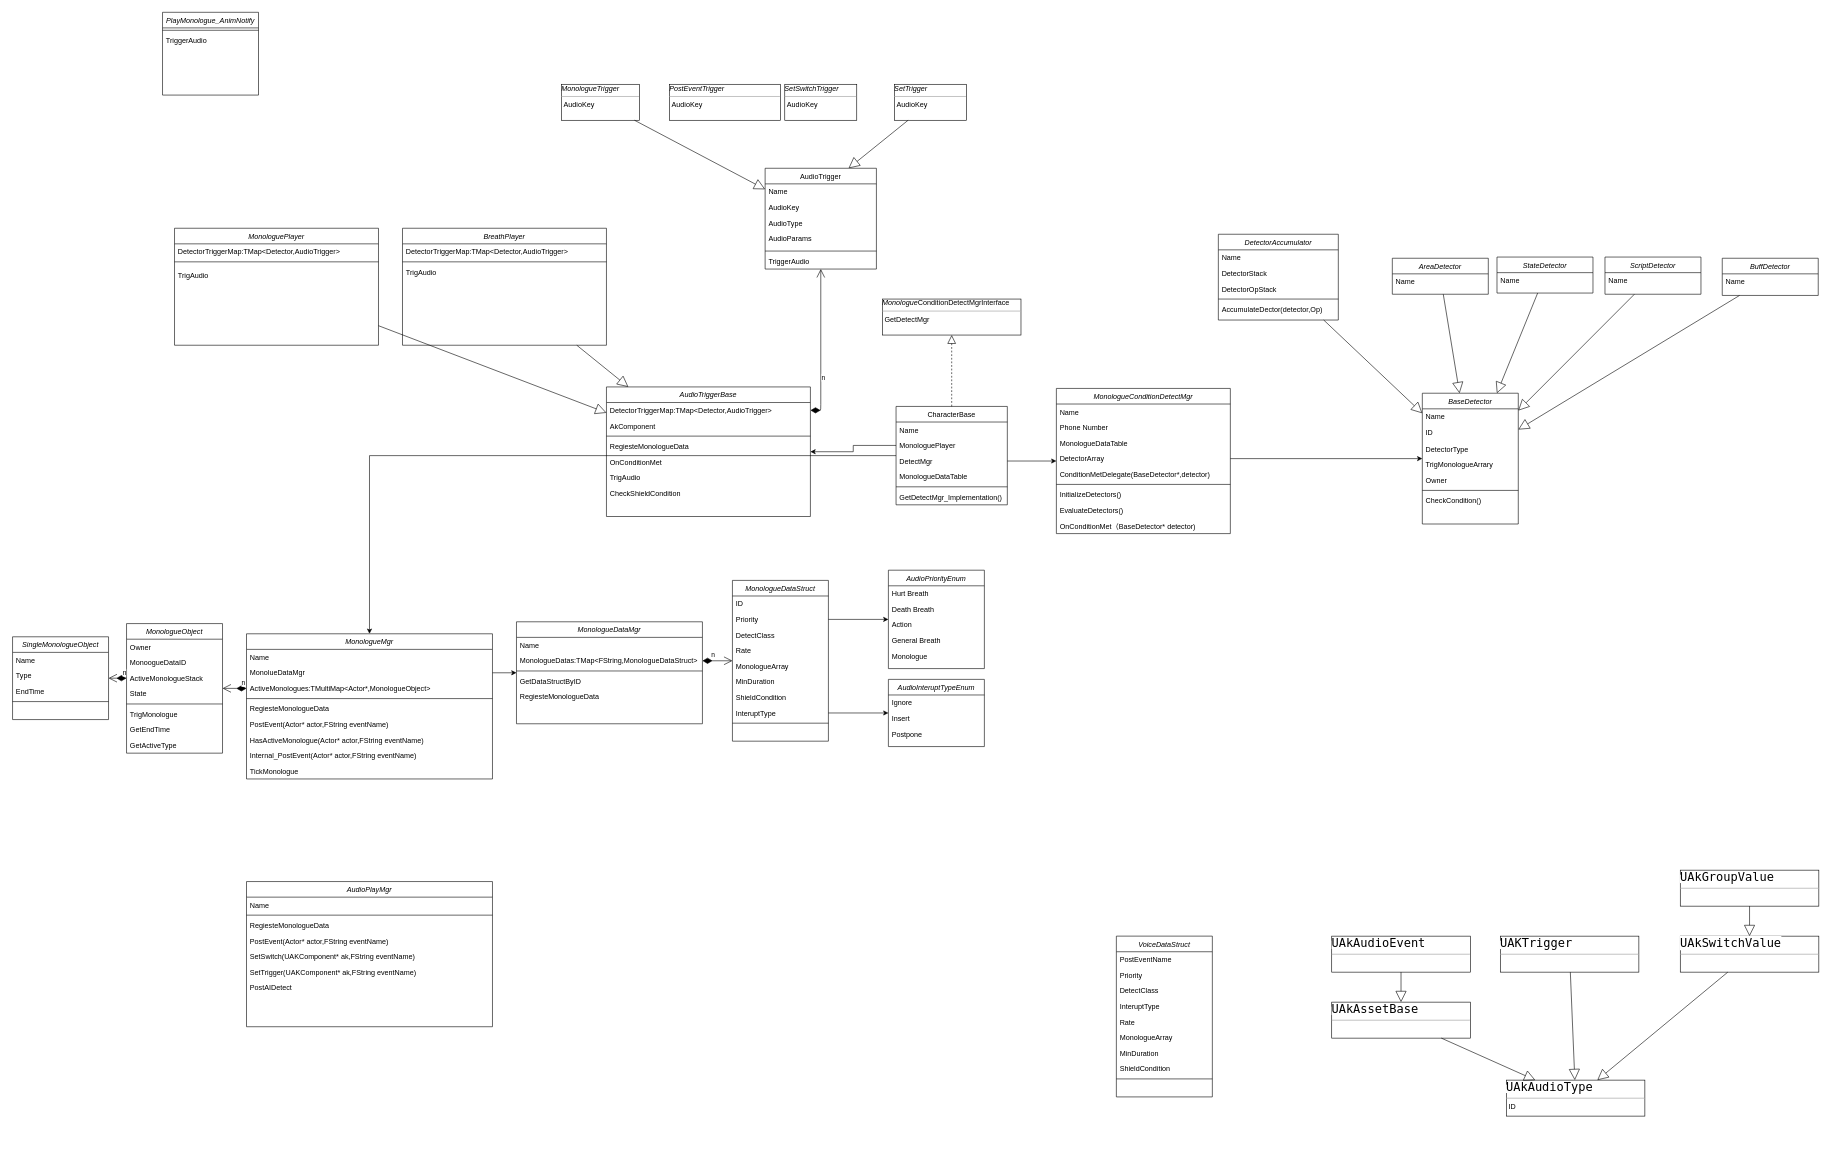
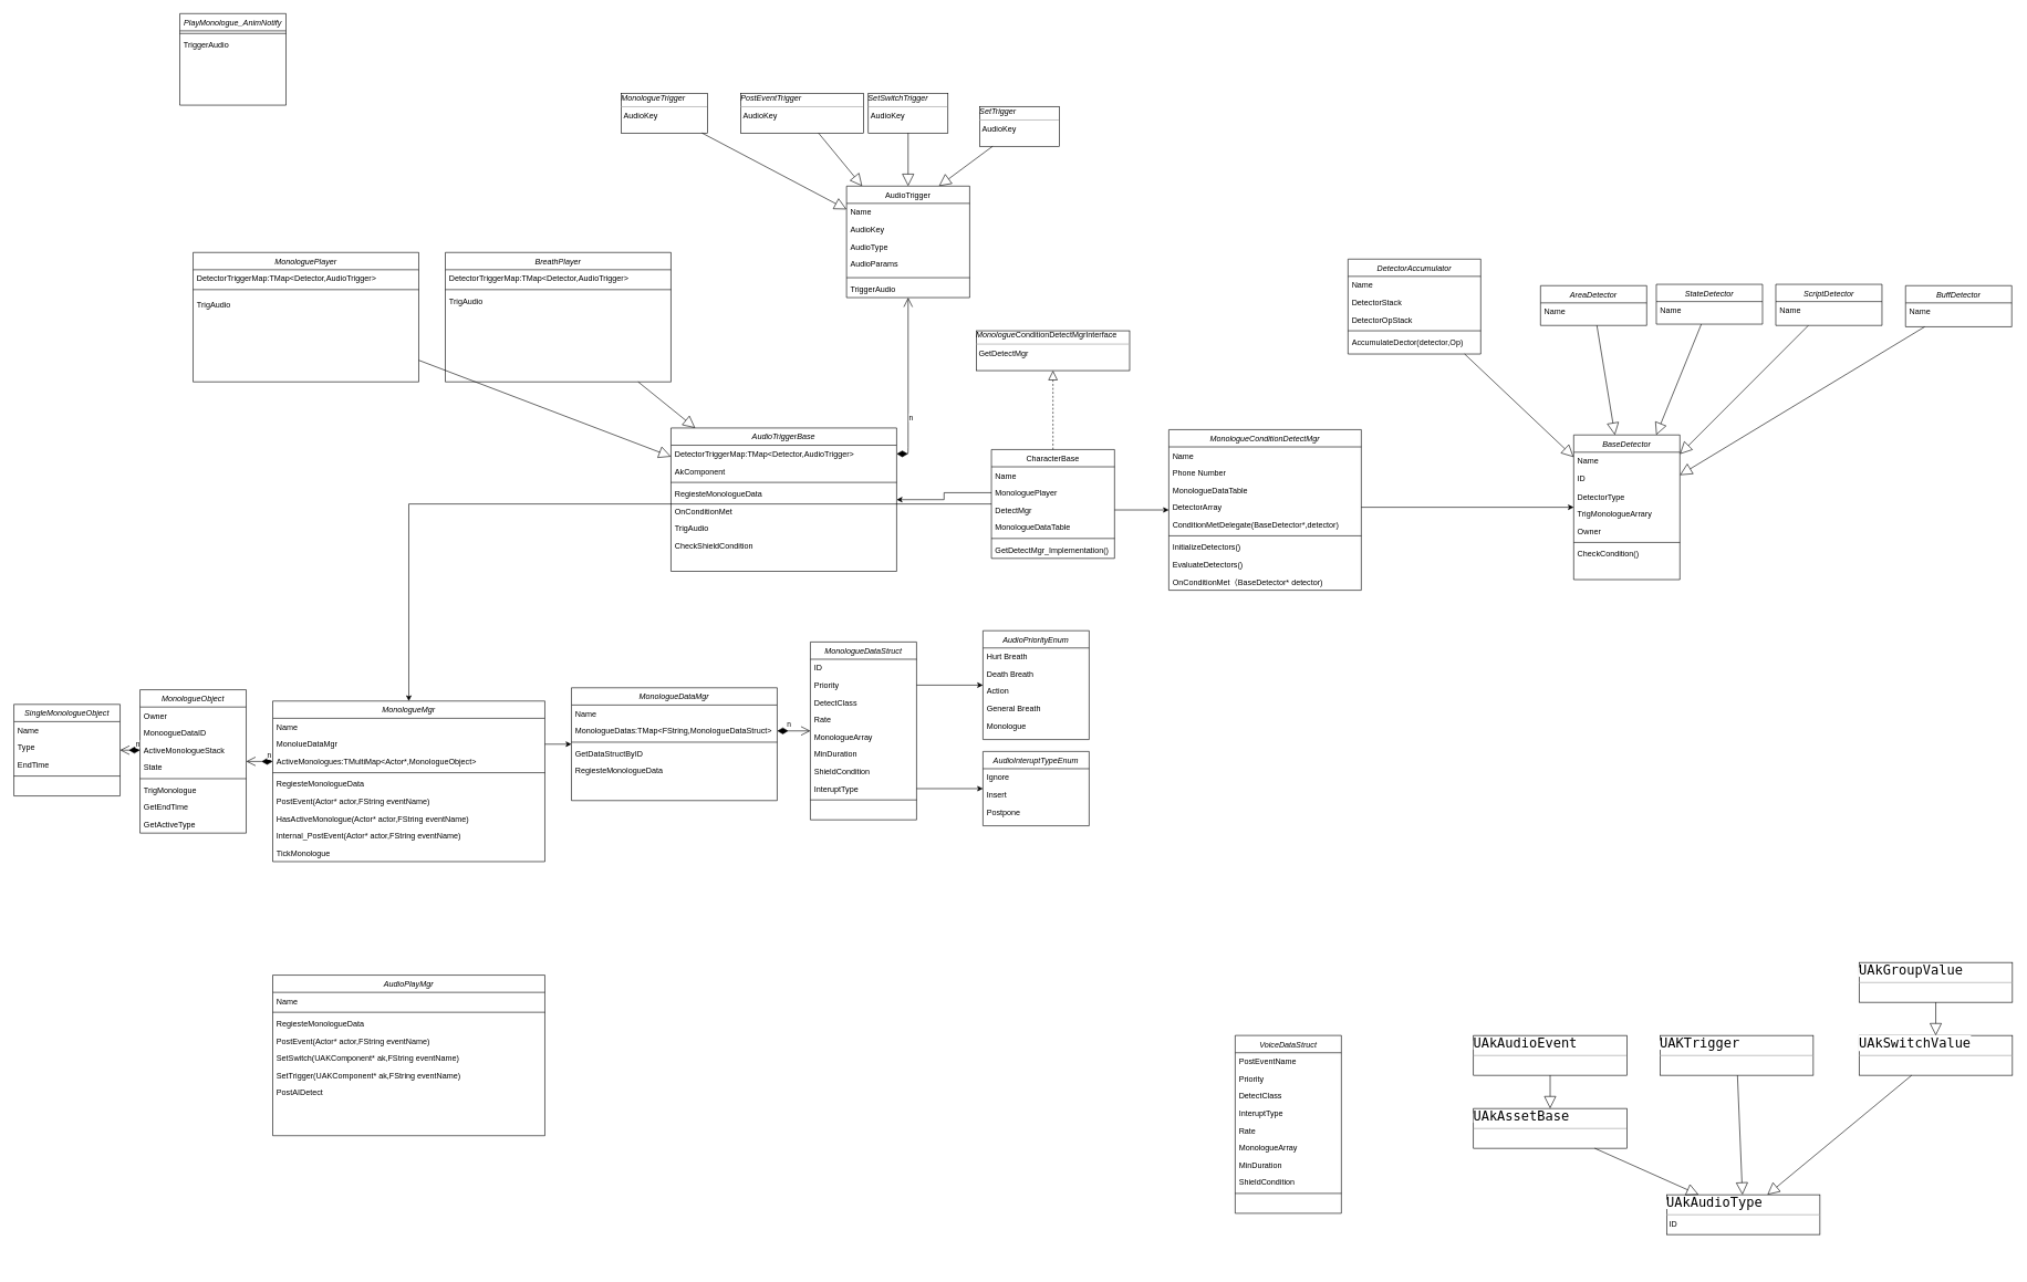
- <mxCell id="114" value="&lt;span style=&quot;font-style: italic ; text-align: center&quot;&gt;SetTrigger&lt;br&gt;&lt;/span&gt;&lt;hr size=&quot;1&quot;&gt;&lt;p style=&quot;margin: 0px ; margin-left: 4px&quot;&gt;&lt;/p&gt;&lt;p style=&quot;margin: 0px ; margin-left: 4px&quot;&gt;AudioKey&lt;/p&gt;" style="verticalAlign=top;align=left;overflow=fill;fontSize=12;fontFamily=Helvetica;html=1;" vertex="1" parent="1"><mxGeometry x="1490" y="140" width="120" height="60" as="geometry" /></mxCell>
+ <mxCell id="114" value="&lt;span style=&quot;font-style: italic ; text-align: center&quot;&gt;SetTrigger&lt;br&gt;&lt;/span&gt;&lt;hr size=&quot;1&quot;&gt;&lt;p style=&quot;margin: 0px ; margin-left: 4px&quot;&gt;&lt;/p&gt;&lt;p style=&quot;margin: 0px ; margin-left: 4px&quot;&gt;AudioKey&lt;/p&gt;" style="verticalAlign=top;align=left;overflow=fill;fontSize=12;fontFamily=Helvetica;html=1;" vertex="1" parent="1"><mxGeometry x="1475" y="160" width="120" height="60" as="geometry" /></mxCell>
+ <mxCell id="135" value="" style="endArrow=block;endSize=16;endFill=0;html=1;" edge="1" parent="1" source="113" target="137"><mxGeometry width="160" relative="1" as="geometry"><mxPoint x="1110.115" y="210" as="sourcePoint" /><mxPoint x="1315.5" y="270" as="targetPoint" /></mxGeometry></mxCell>
+ <mxCell id="134" value="" style="endArrow=block;endSize=16;endFill=0;html=1;" edge="1" parent="1" source="112" target="137"><mxGeometry width="160" relative="1" as="geometry"><mxPoint x="1780.485" y="508" as="sourcePoint" /><mxPoint x="1286" y="269" as="targetPoint" /></mxGeometry></mxCell>
